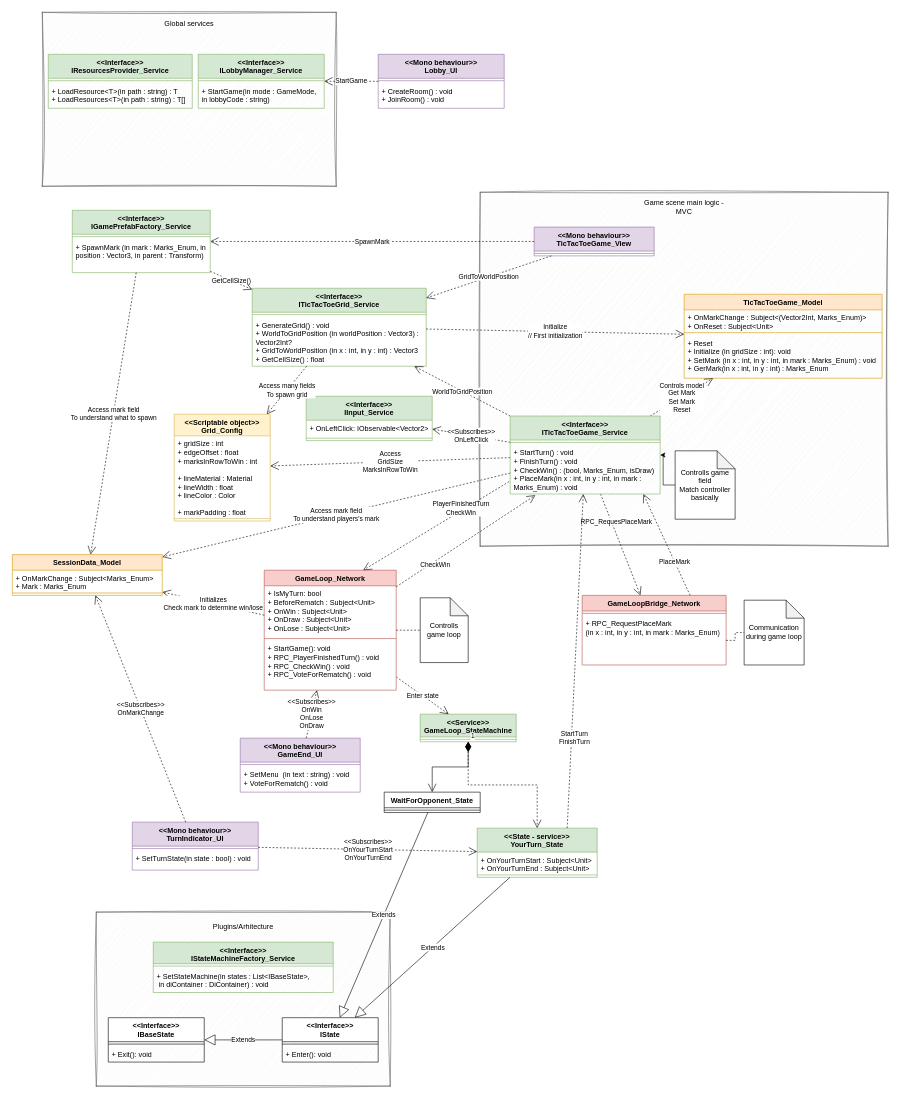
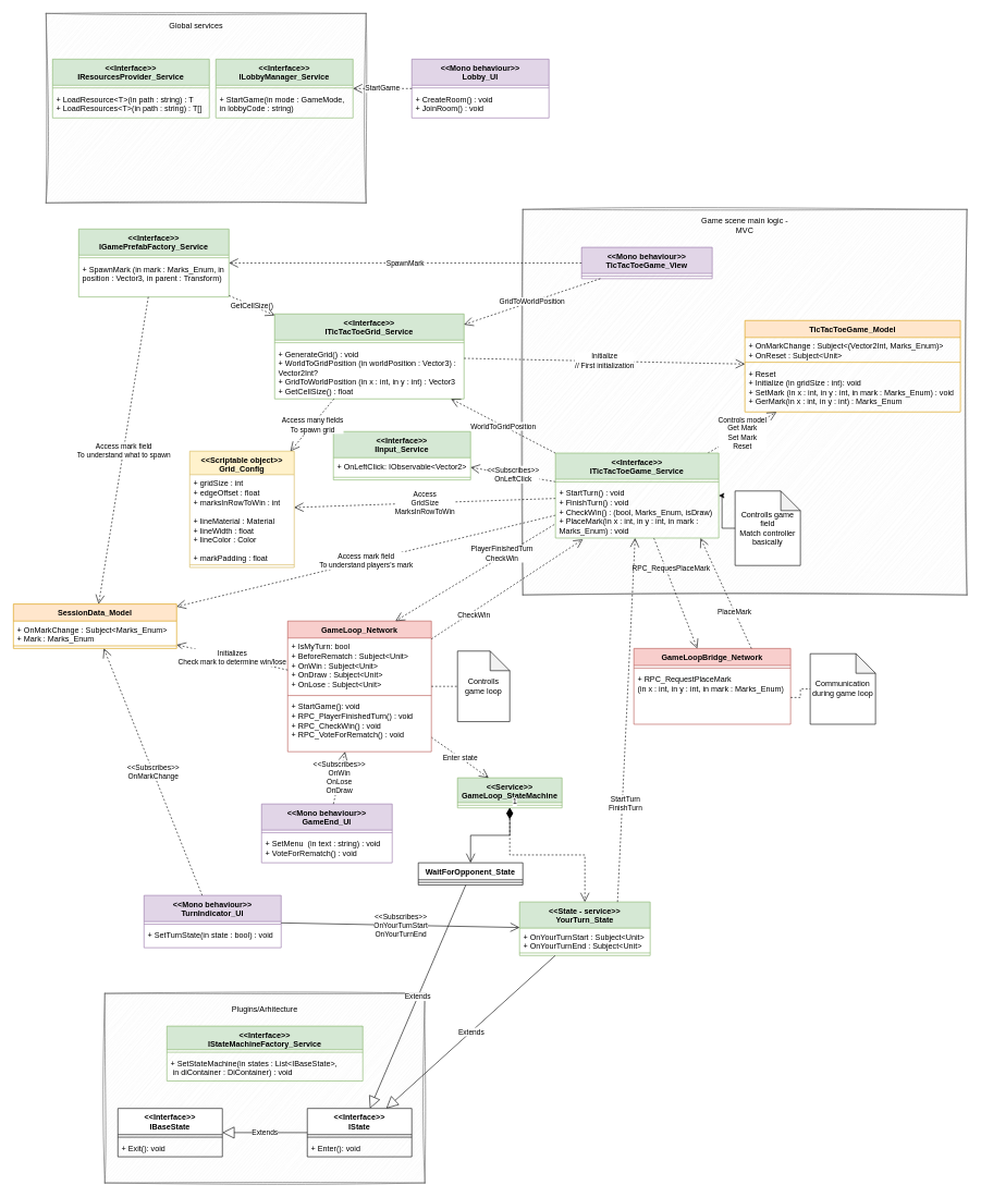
- <mxCell id="47" value="Global services" style="text;html=1;align=center;verticalAlign=middle;whiteSpace=wrap;rounded=0;" vertex="1" parent="1"><mxGeometry x="235" y="24" width="160" height="30" as="geometry" /></mxCell>
+ <mxCell id="47" value="Global services" style="text;html=1;align=center;verticalAlign=middle;whiteSpace=wrap;rounded=0;" vertex="1" parent="1"><mxGeometry x="220" y="24" width="160" height="30" as="geometry" /></mxCell>
- <mxCell id="89" value="&amp;lt;&amp;lt;Subscribes&amp;gt;&amp;gt;&lt;div&gt;OnYourTurnStart&lt;/div&gt;&lt;div&gt;OnYourTurnEnd&lt;/div&gt;" style="endArrow=open;endSize=12;dashed=1;html=1;rounded=0;" edge="1" parent="1" source="41" target="30"><mxGeometry width="160" relative="1" as="geometry"><mxPoint x="330" y="1746" as="sourcePoint" /><mxPoint x="348" y="1260" as="targetPoint" /></mxGeometry></mxCell>
+ <mxCell id="89" value="&amp;lt;&amp;lt;Subscribes&amp;gt;&amp;gt;&lt;div&gt;OnYourTurnStart&lt;/div&gt;&lt;div&gt;OnYourTurnEnd&lt;/div&gt;" style="endArrow=open;endSize=12;dashed=0;html=1;rounded=0;" edge="1" parent="1" source="41" target="30"><mxGeometry width="160" relative="1" as="geometry"><mxPoint x="330" y="1746" as="sourcePoint" /><mxPoint x="348" y="1260" as="targetPoint" /></mxGeometry></mxCell>
